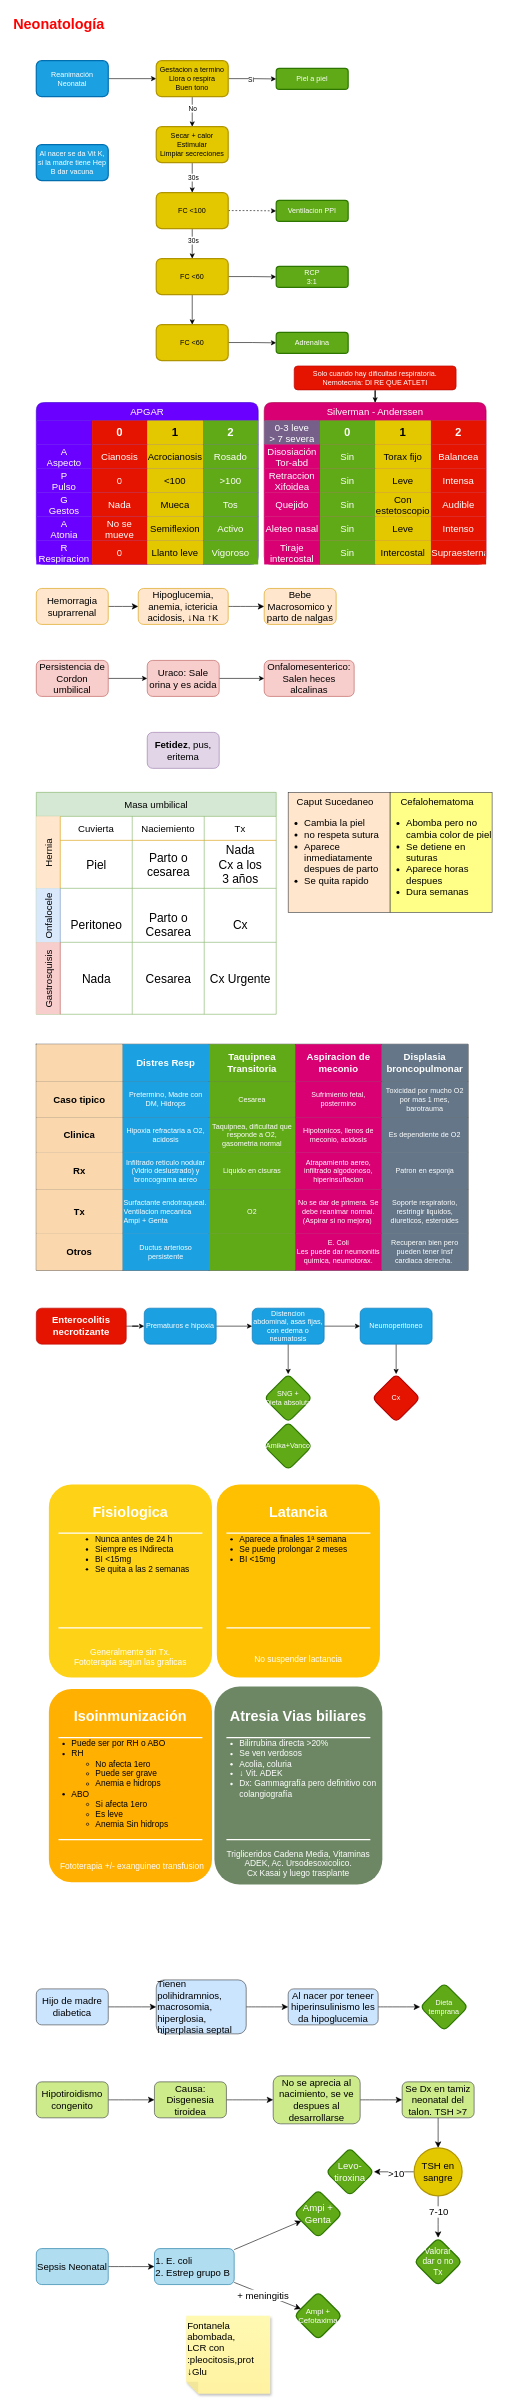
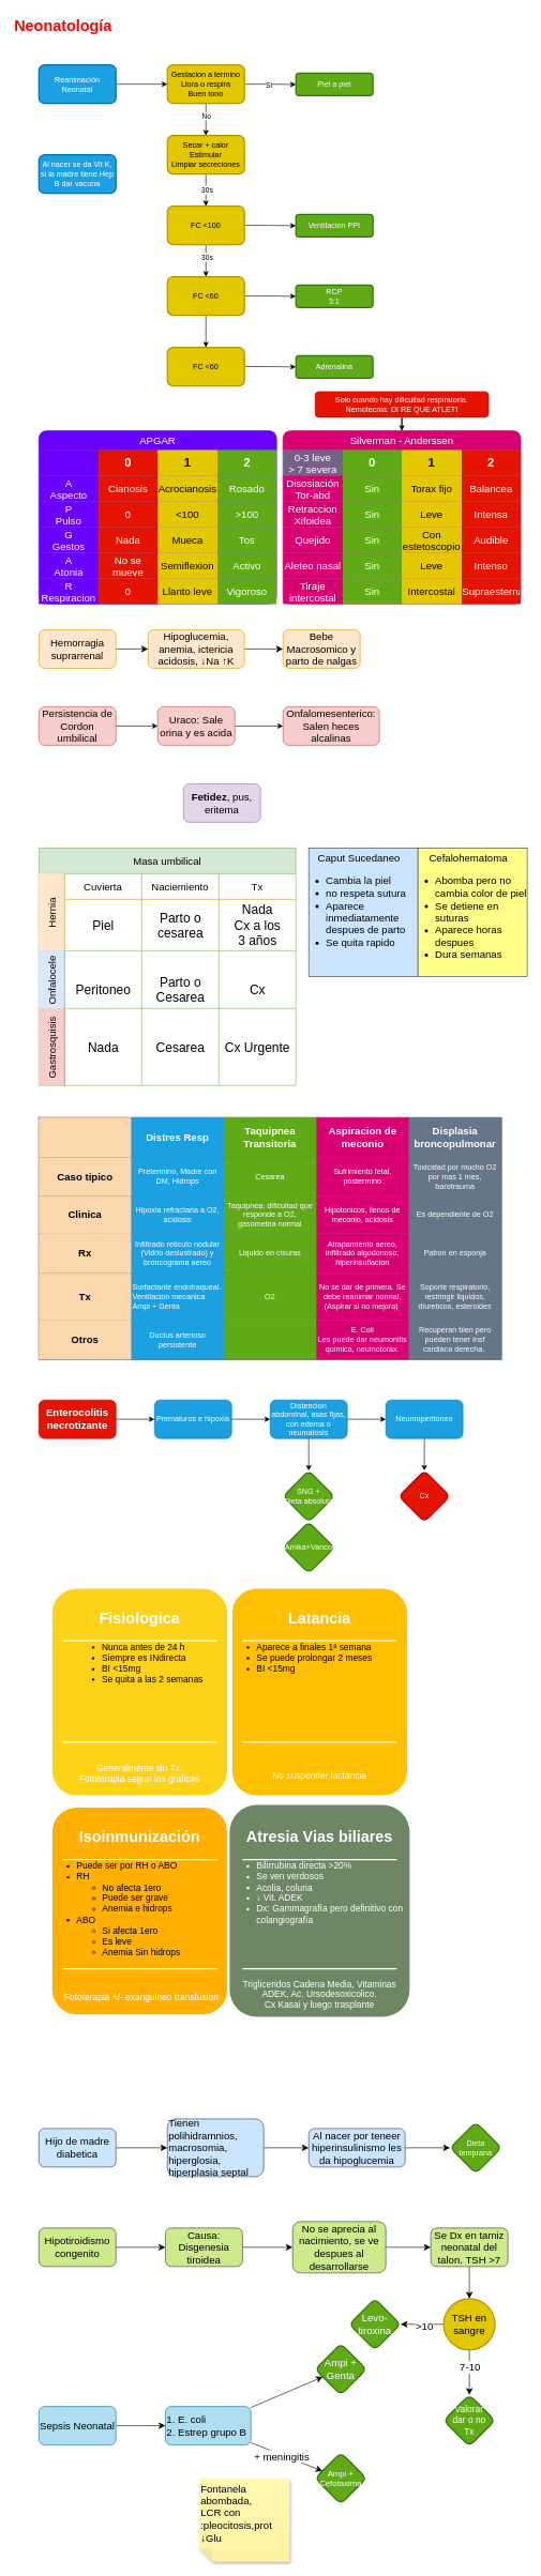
- <mxCell id="14" value="" style="edgeStyle=orthogonalEdgeStyle;rounded=0;orthogonalLoop=1;jettySize=auto;html=1;dashed=1;" parent="1" source="17" target="18" edge="1"><mxGeometry relative="1" as="geometry" /></mxCell>
+ <mxCell id="14" value="" style="edgeStyle=orthogonalEdgeStyle;rounded=0;orthogonalLoop=1;jettySize=auto;html=1;" parent="1" source="17" target="18" edge="1"><mxGeometry relative="1" as="geometry" /></mxCell>
- <mxCell id="70" value="&lt;b&gt;Fetidez&lt;/b&gt;, pus, eritema" style="whiteSpace=wrap;html=1;fontSize=16;rounded=1;fillColor=#e1d5e7;strokeColor=#9673a6;" parent="1" vertex="1"><mxGeometry x="245" y="1220" width="120" height="60" as="geometry" /></mxCell>
+ <mxCell id="70" value="&lt;b&gt;Fetidez&lt;/b&gt;, pus, eritema" style="whiteSpace=wrap;html=1;fontSize=16;rounded=1;fillColor=#e1d5e7;strokeColor=#9673a6;" parent="1" vertex="1"><mxGeometry x="285" y="1220" width="120" height="60" as="geometry" /></mxCell>
- <mxCell id="58" value="&lt;div align=&quot;center&quot;&gt;Caput Sucedaneo&lt;br&gt;&lt;/div&gt;&lt;ul&gt;&lt;li&gt;&lt;span style=&quot;background-color: initial;&quot;&gt;Cambia la piel&lt;/span&gt;&lt;br&gt;&lt;/li&gt;&lt;li&gt;&lt;span style=&quot;background-color: initial;&quot;&gt;no respeta sutura&lt;/span&gt;&lt;/li&gt;&lt;li&gt;&lt;span style=&quot;background-color: initial;&quot;&gt;Aparece inmediatamente despues de parto&lt;/span&gt;&lt;/li&gt;&lt;li&gt;&lt;span style=&quot;background-color: initial;&quot;&gt;Se quita rapido&lt;br&gt;&lt;/span&gt;&lt;/li&gt;&lt;/ul&gt;" style="rounded=1;whiteSpace=wrap;html=1;fontSize=16;arcSize=0;verticalAlign=top;align=left;fillColor=#ffe6cc;strokeColor=#36393d;spacingLeft=-15;" parent="1" vertex="1"><mxGeometry x="480" y="1320" width="170" height="200" as="geometry" /></mxCell>
+ <mxCell id="58" value="&lt;div align=&quot;center&quot;&gt;Caput Sucedaneo&lt;br&gt;&lt;/div&gt;&lt;ul&gt;&lt;li&gt;&lt;span style=&quot;background-color: initial;&quot;&gt;Cambia la piel&lt;/span&gt;&lt;br&gt;&lt;/li&gt;&lt;li&gt;&lt;span style=&quot;background-color: initial;&quot;&gt;no respeta sutura&lt;/span&gt;&lt;/li&gt;&lt;li&gt;&lt;span style=&quot;background-color: initial;&quot;&gt;Aparece inmediatamente despues de parto&lt;/span&gt;&lt;/li&gt;&lt;li&gt;&lt;span style=&quot;background-color: initial;&quot;&gt;Se quita rapido&lt;br&gt;&lt;/span&gt;&lt;/li&gt;&lt;/ul&gt;" style="rounded=1;whiteSpace=wrap;html=1;fontSize=16;arcSize=0;verticalAlign=top;align=left;fillColor=#cce5ff;strokeColor=#36393d;spacingLeft=-15;" parent="1" vertex="1"><mxGeometry x="480" y="1320" width="170" height="200" as="geometry" /></mxCell>
- <mxCell id="164" value="Enterocolitis necrotizante" style="rounded=1;whiteSpace=wrap;html=1;fontSize=16;fontStyle=1;fillColor=#e51400;fontColor=#ffffff;strokeColor=#B20000;" parent="1" vertex="1"><mxGeometry x="60" y="2180" width="150" height="60" as="geometry" /></mxCell>
+ <mxCell id="164" value="Enterocolitis necrotizante" style="rounded=1;whiteSpace=wrap;html=1;fontSize=16;fontStyle=1;fillColor=#e51400;fontColor=#ffffff;strokeColor=#B20000;" parent="1" vertex="1"><mxGeometry x="60" y="2180" width="120" height="60" as="geometry" /></mxCell>
